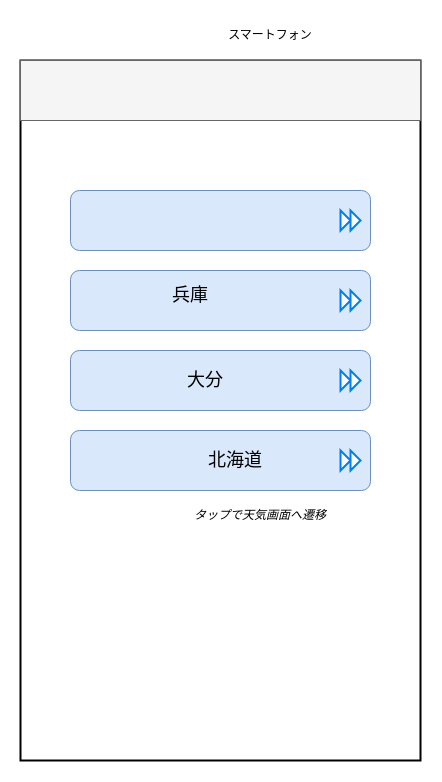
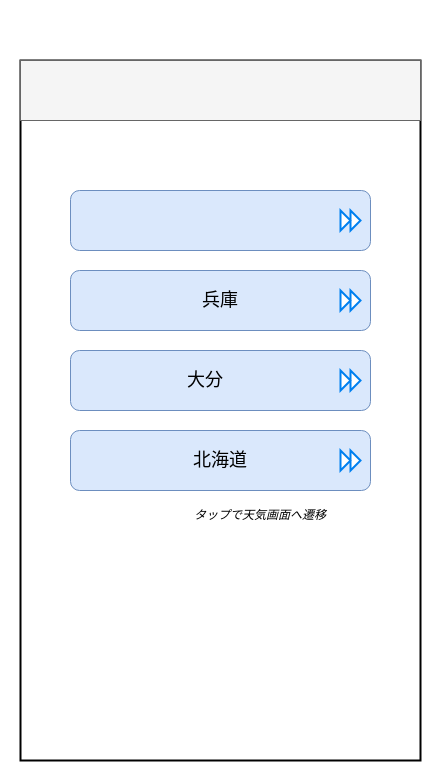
- <mxCell id="19" value="スマートフォン" style="text;html=1;strokeColor=none;fillColor=none;align=center;verticalAlign=middle;whiteSpace=wrap;rounded=0;" vertex="1" parent="1"><mxGeometry x="220" y="20" width="100" height="30" as="geometry" /></mxCell>
- <mxCell id="8" value="&lt;font style=&quot;font-size: 18px;&quot;&gt;兵庫&lt;/font&gt;" style="text;html=1;strokeColor=none;fillColor=none;align=center;verticalAlign=middle;whiteSpace=wrap;rounded=0;" vertex="1" parent="1"><mxGeometry x="160" y="280" width="60" height="30" as="geometry" /></mxCell>
+ <mxCell id="8" value="&lt;font style=&quot;font-size: 18px;&quot;&gt;兵庫&lt;/font&gt;" style="text;html=1;strokeColor=none;fillColor=none;align=center;verticalAlign=middle;whiteSpace=wrap;rounded=0;" vertex="1" parent="1"><mxGeometry x="190" y="285" width="60" height="30" as="geometry" /></mxCell>
- <mxCell id="10" value="&lt;font style=&quot;font-size: 18px;&quot;&gt;北海道&lt;/font&gt;" style="text;html=1;strokeColor=none;fillColor=none;align=center;verticalAlign=middle;whiteSpace=wrap;rounded=0;" vertex="1" parent="1"><mxGeometry x="205" y="445" width="60" height="30" as="geometry" /></mxCell>
+ <mxCell id="10" value="&lt;font style=&quot;font-size: 18px;&quot;&gt;北海道&lt;/font&gt;" style="text;html=1;strokeColor=none;fillColor=none;align=center;verticalAlign=middle;whiteSpace=wrap;rounded=0;" vertex="1" parent="1"><mxGeometry x="190" y="445" width="60" height="30" as="geometry" /></mxCell>
